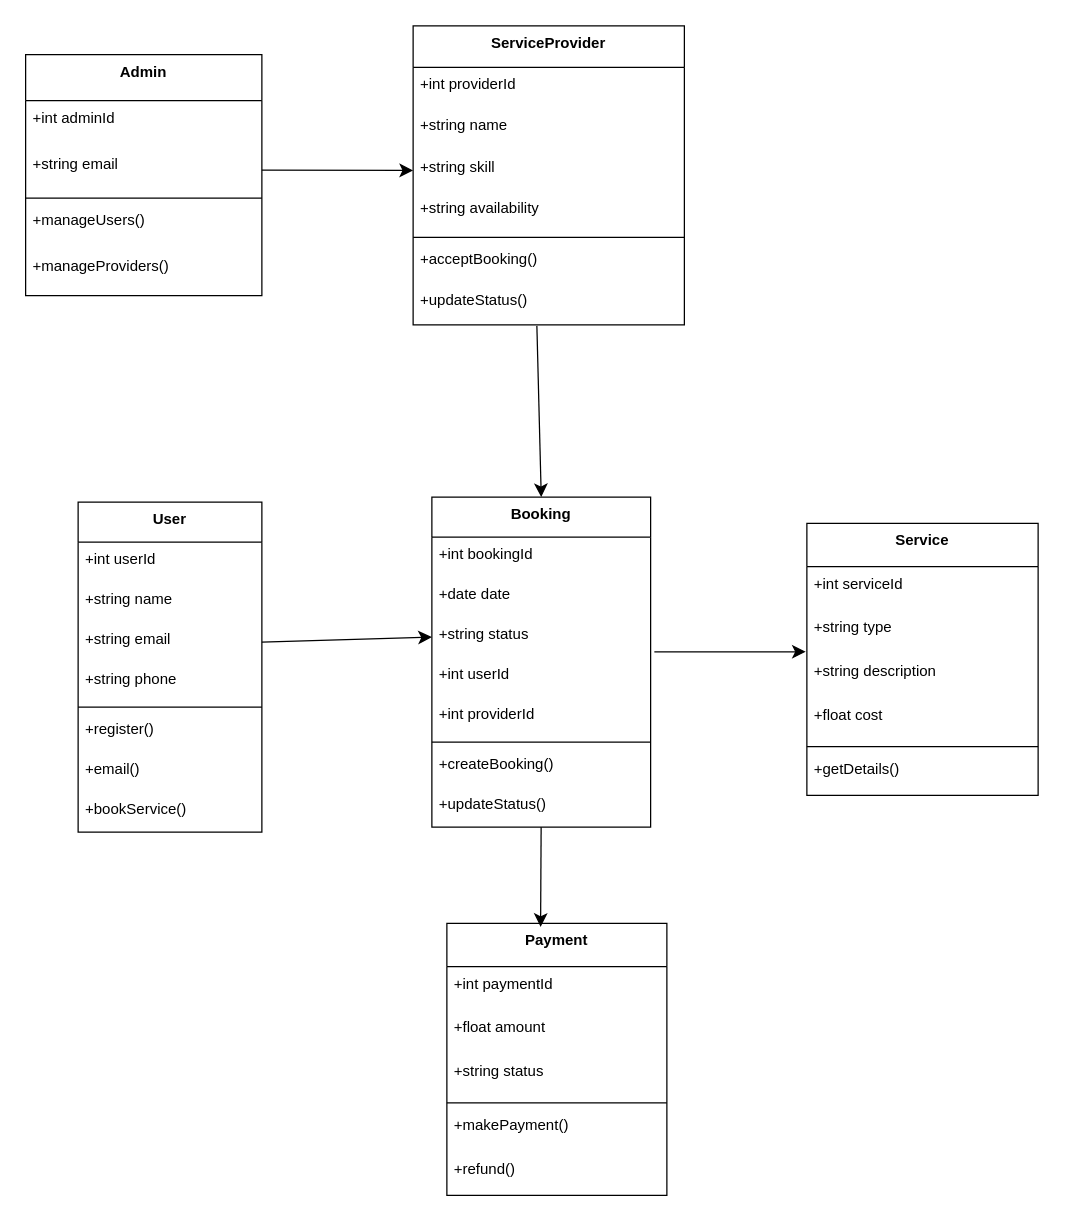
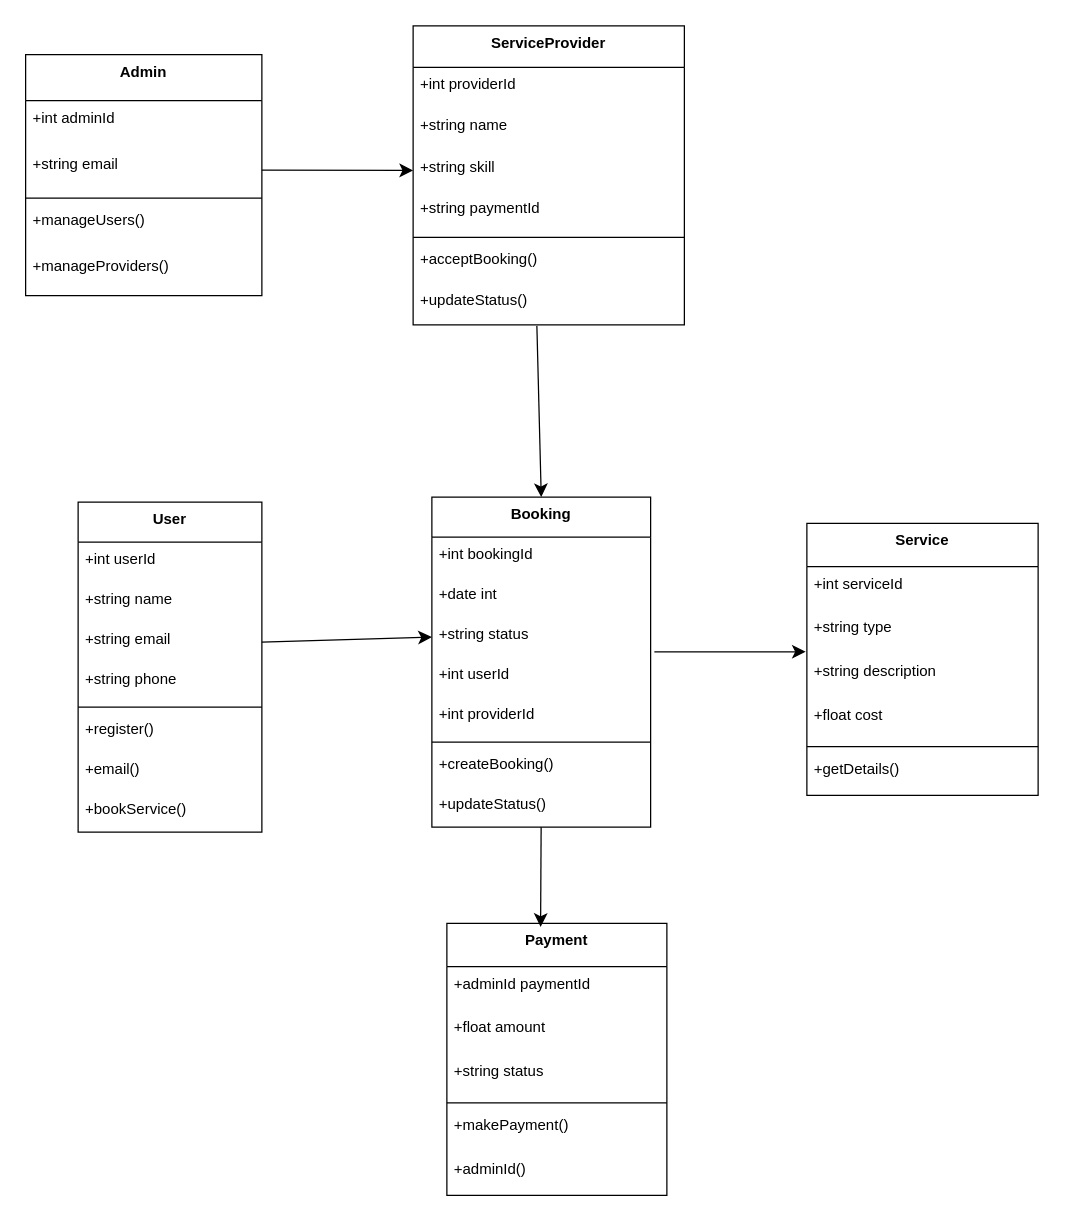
- <mxCell id="31" value="+string availability" style="text;strokeColor=none;fillColor=none;align=left;verticalAlign=top;spacingLeft=4;spacingRight=4;overflow=hidden;rotatable=0;points=[[0,0.5],[1,0.5]];portConstraint=eastwest;" parent="27" vertex="1"><mxGeometry y="132.143" width="217" height="33" as="geometry" /></mxCell>
+ <mxCell id="31" value="+string paymentId" style="text;strokeColor=none;fillColor=none;align=left;verticalAlign=top;spacingLeft=4;spacingRight=4;overflow=hidden;rotatable=0;points=[[0,0.5],[1,0.5]];portConstraint=eastwest;" parent="27" vertex="1"><mxGeometry y="132.143" width="217" height="33" as="geometry" /></mxCell>
- <mxCell id="20" value="+date date" style="text;strokeColor=none;fillColor=none;align=left;verticalAlign=top;spacingLeft=4;spacingRight=4;overflow=hidden;rotatable=0;points=[[0,0.5],[1,0.5]];portConstraint=eastwest;" parent="18" vertex="1"><mxGeometry y="64" width="175" height="32" as="geometry" /></mxCell>
+ <mxCell id="20" value="+date int" style="text;strokeColor=none;fillColor=none;align=left;verticalAlign=top;spacingLeft=4;spacingRight=4;overflow=hidden;rotatable=0;points=[[0,0.5],[1,0.5]];portConstraint=eastwest;" parent="18" vertex="1"><mxGeometry y="64" width="175" height="32" as="geometry" /></mxCell>
- <mxCell id="36" value="+int paymentId" style="text;strokeColor=none;fillColor=none;align=left;verticalAlign=top;spacingLeft=4;spacingRight=4;overflow=hidden;rotatable=0;points=[[0,0.5],[1,0.5]];portConstraint=eastwest;" parent="35" vertex="1"><mxGeometry y="34.667" width="176" height="35" as="geometry" /></mxCell>
+ <mxCell id="36" value="+adminId paymentId" style="text;strokeColor=none;fillColor=none;align=left;verticalAlign=top;spacingLeft=4;spacingRight=4;overflow=hidden;rotatable=0;points=[[0,0.5],[1,0.5]];portConstraint=eastwest;" parent="35" vertex="1"><mxGeometry y="34.667" width="176" height="35" as="geometry" /></mxCell>
- <mxCell id="41" value="+refund()" style="text;strokeColor=none;fillColor=none;align=left;verticalAlign=top;spacingLeft=4;spacingRight=4;overflow=hidden;rotatable=0;points=[[0,0.5],[1,0.5]];portConstraint=eastwest;" parent="35" vertex="1"><mxGeometry y="182.667" width="176" height="35" as="geometry" /></mxCell>
+ <mxCell id="41" value="+adminId()" style="text;strokeColor=none;fillColor=none;align=left;verticalAlign=top;spacingLeft=4;spacingRight=4;overflow=hidden;rotatable=0;points=[[0,0.5],[1,0.5]];portConstraint=eastwest;" parent="35" vertex="1"><mxGeometry y="182.667" width="176" height="35" as="geometry" /></mxCell>
